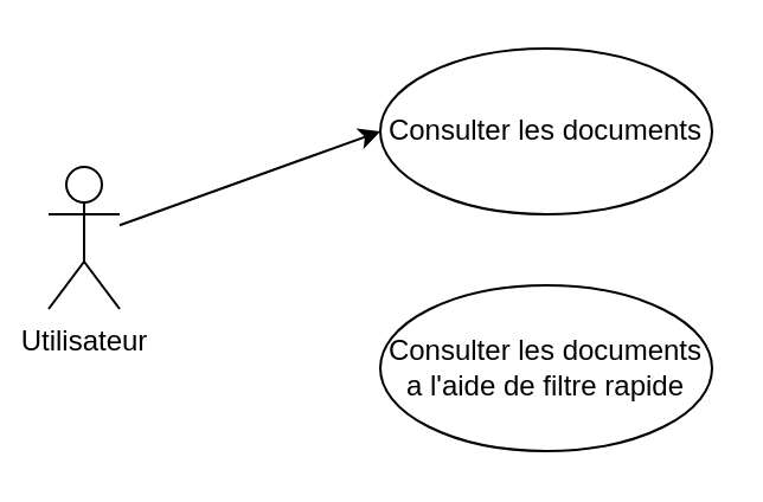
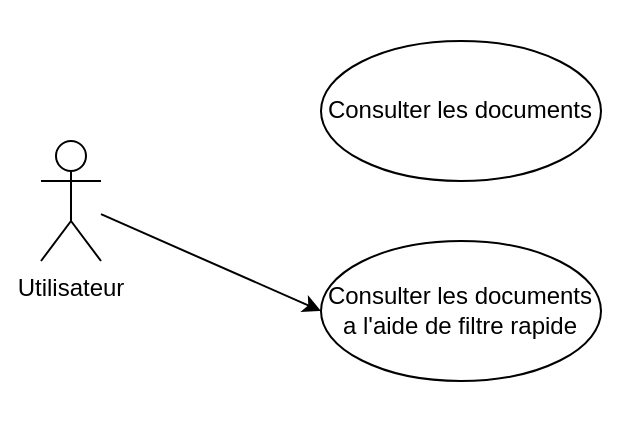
- <mxCell id="2" style="edgeStyle=none;html=1;entryX=0;entryY=0.5;entryDx=0;entryDy=0;" edge="1" parent="1" source="4" target="5"><mxGeometry relative="1" as="geometry"><mxPoint x="160" y="100" as="targetPoint" /></mxGeometry></mxCell>
+ <mxCell id="3" style="edgeStyle=none;html=1;entryX=0;entryY=0.5;entryDx=0;entryDy=0;" edge="1" parent="1" source="4" target="6"><mxGeometry relative="1" as="geometry" /></mxCell>
